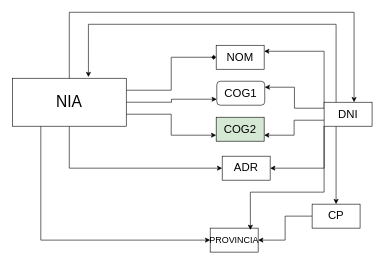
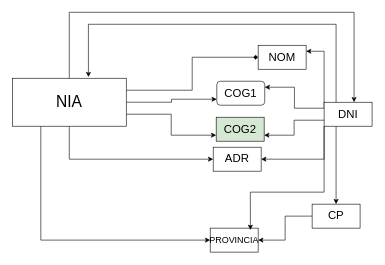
- <mxCell id="8" value="&lt;font style=&quot;font-size: 19px;&quot;&gt;NOM&lt;br&gt;&lt;/font&gt;" style="rounded=0;whiteSpace=wrap;html=1;" parent="1" vertex="1"><mxGeometry x="360" y="75" width="80" height="40" as="geometry" /></mxCell>
+ <mxCell id="8" value="&lt;font style=&quot;font-size: 19px;&quot;&gt;NOM&lt;br&gt;&lt;/font&gt;" style="rounded=0;whiteSpace=wrap;html=1;" parent="1" vertex="1"><mxGeometry x="430" y="75" width="80" height="40" as="geometry" /></mxCell>
- <mxCell id="11" value="&lt;font style=&quot;font-size: 19px;&quot;&gt;ADR&lt;br&gt;&lt;/font&gt;" style="rounded=0;whiteSpace=wrap;html=1;" parent="1" vertex="1"><mxGeometry x="370" y="260" width="80" height="40" as="geometry" /></mxCell>
+ <mxCell id="11" value="&lt;font style=&quot;font-size: 19px;&quot;&gt;ADR&lt;br&gt;&lt;/font&gt;" style="rounded=0;whiteSpace=wrap;html=1;" parent="1" vertex="1"><mxGeometry x="355" y="245" width="80" height="40" as="geometry" /></mxCell>
